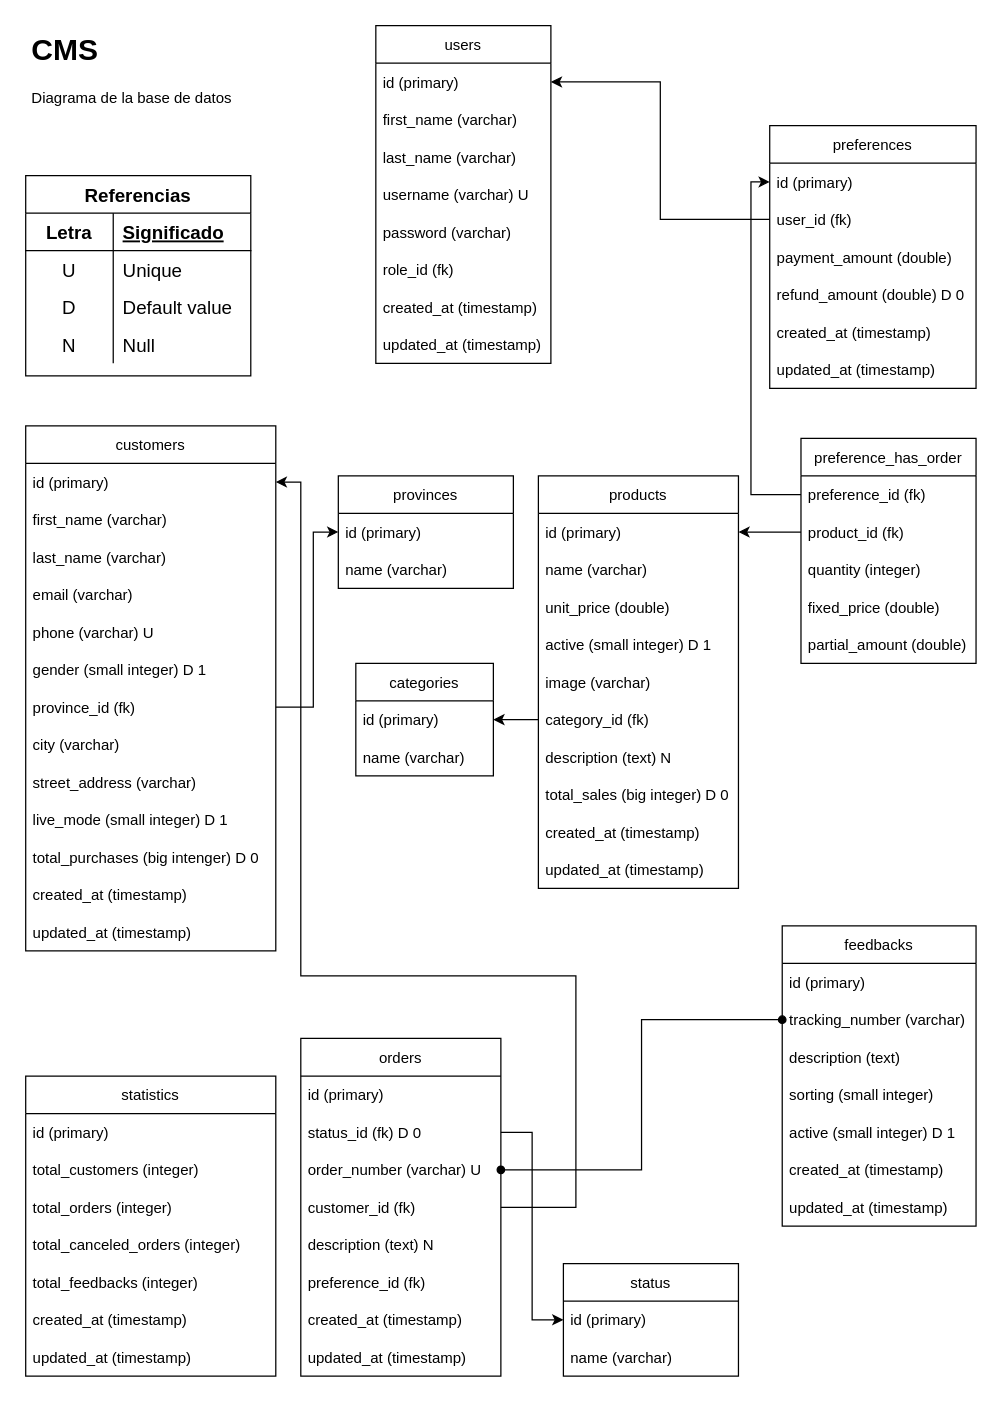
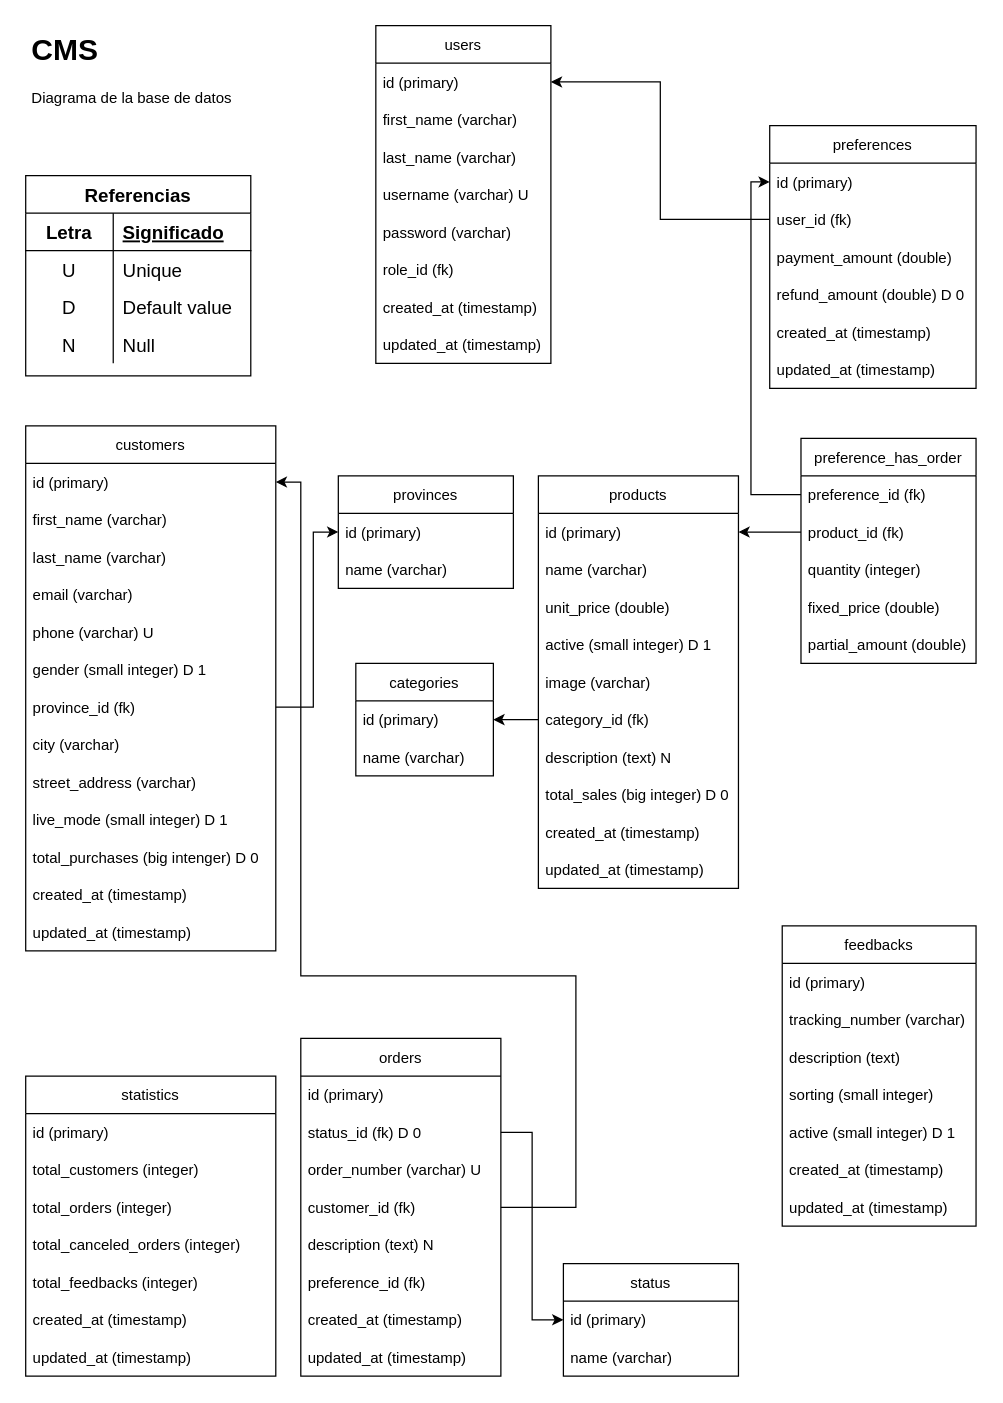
- <mxCell id="98" style="edgeStyle=orthogonalEdgeStyle;rounded=0;orthogonalLoop=1;jettySize=auto;html=1;entryX=1;entryY=0.5;entryDx=0;entryDy=0;fontSize=12;fontColor=#000000;startArrow=oval;startFill=1;endArrow=oval;endFill=1;" parent="1" source="57" target="43" edge="1"><mxGeometry relative="1" as="geometry" /></mxCell>
